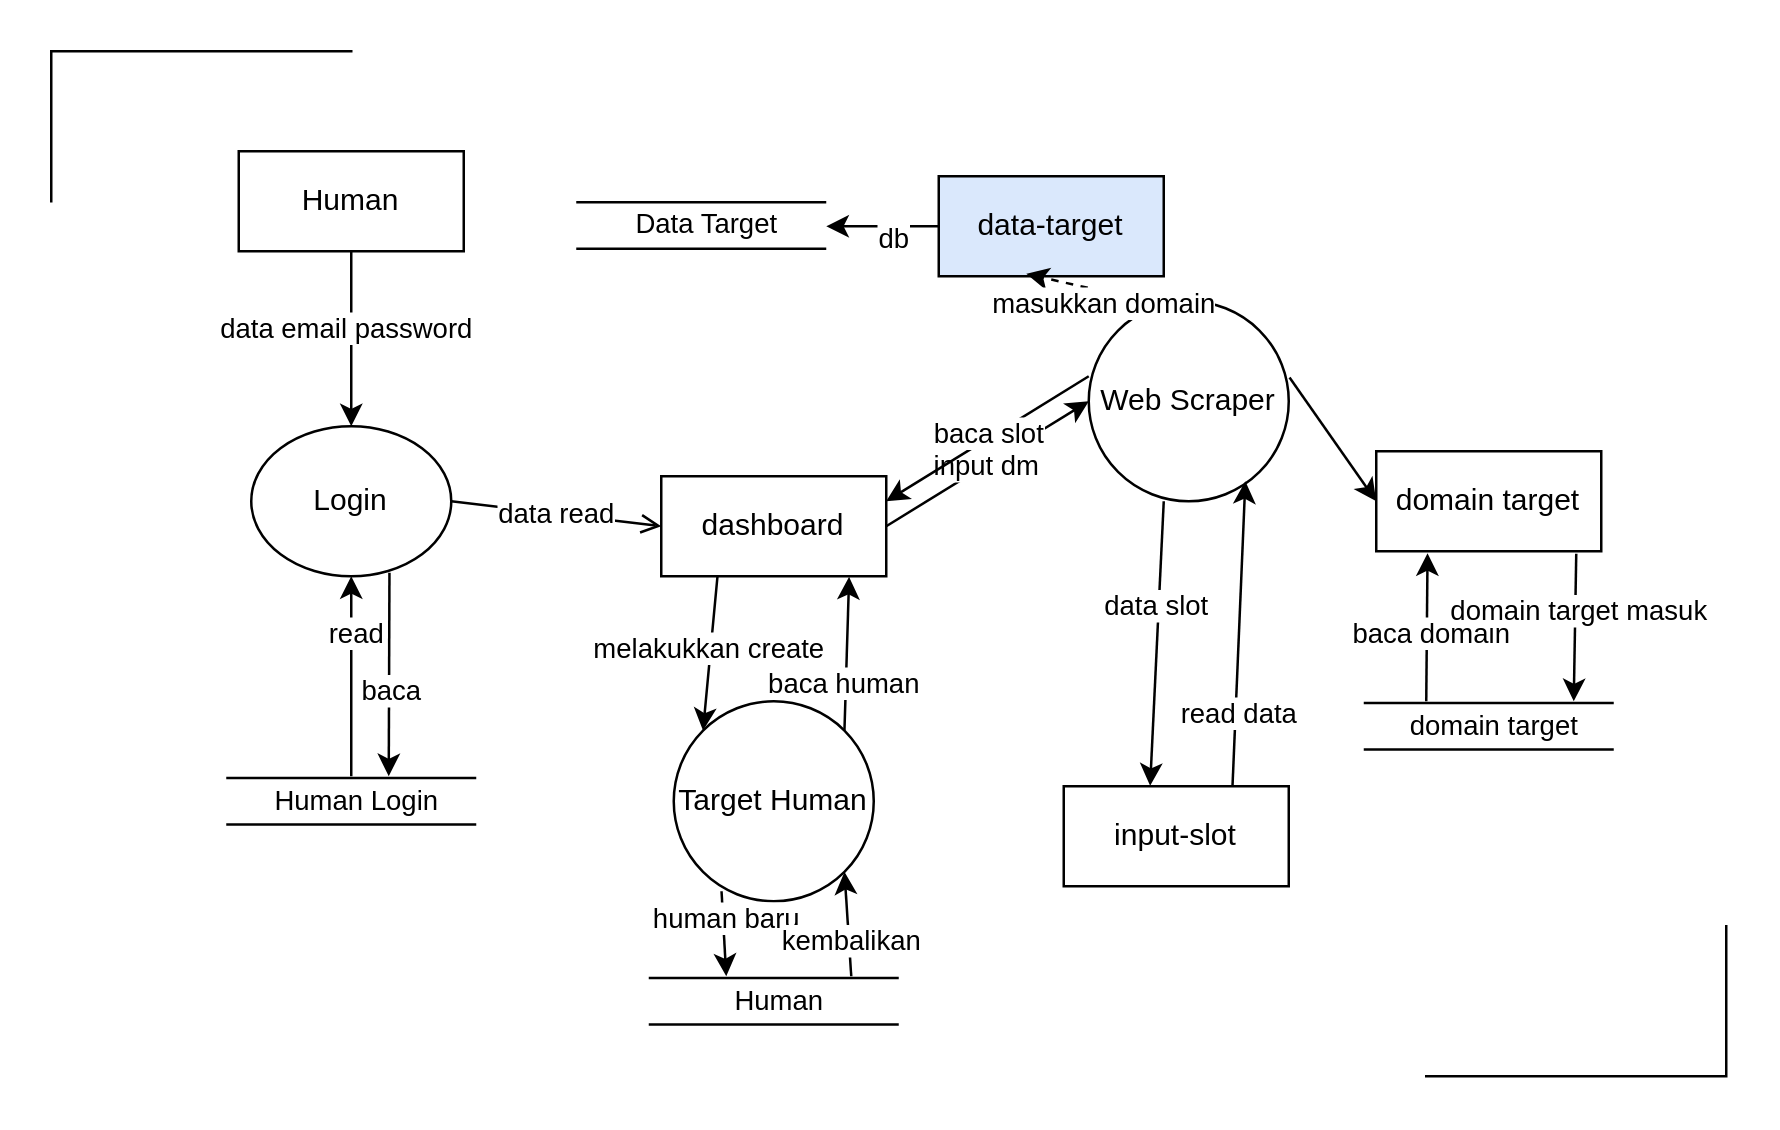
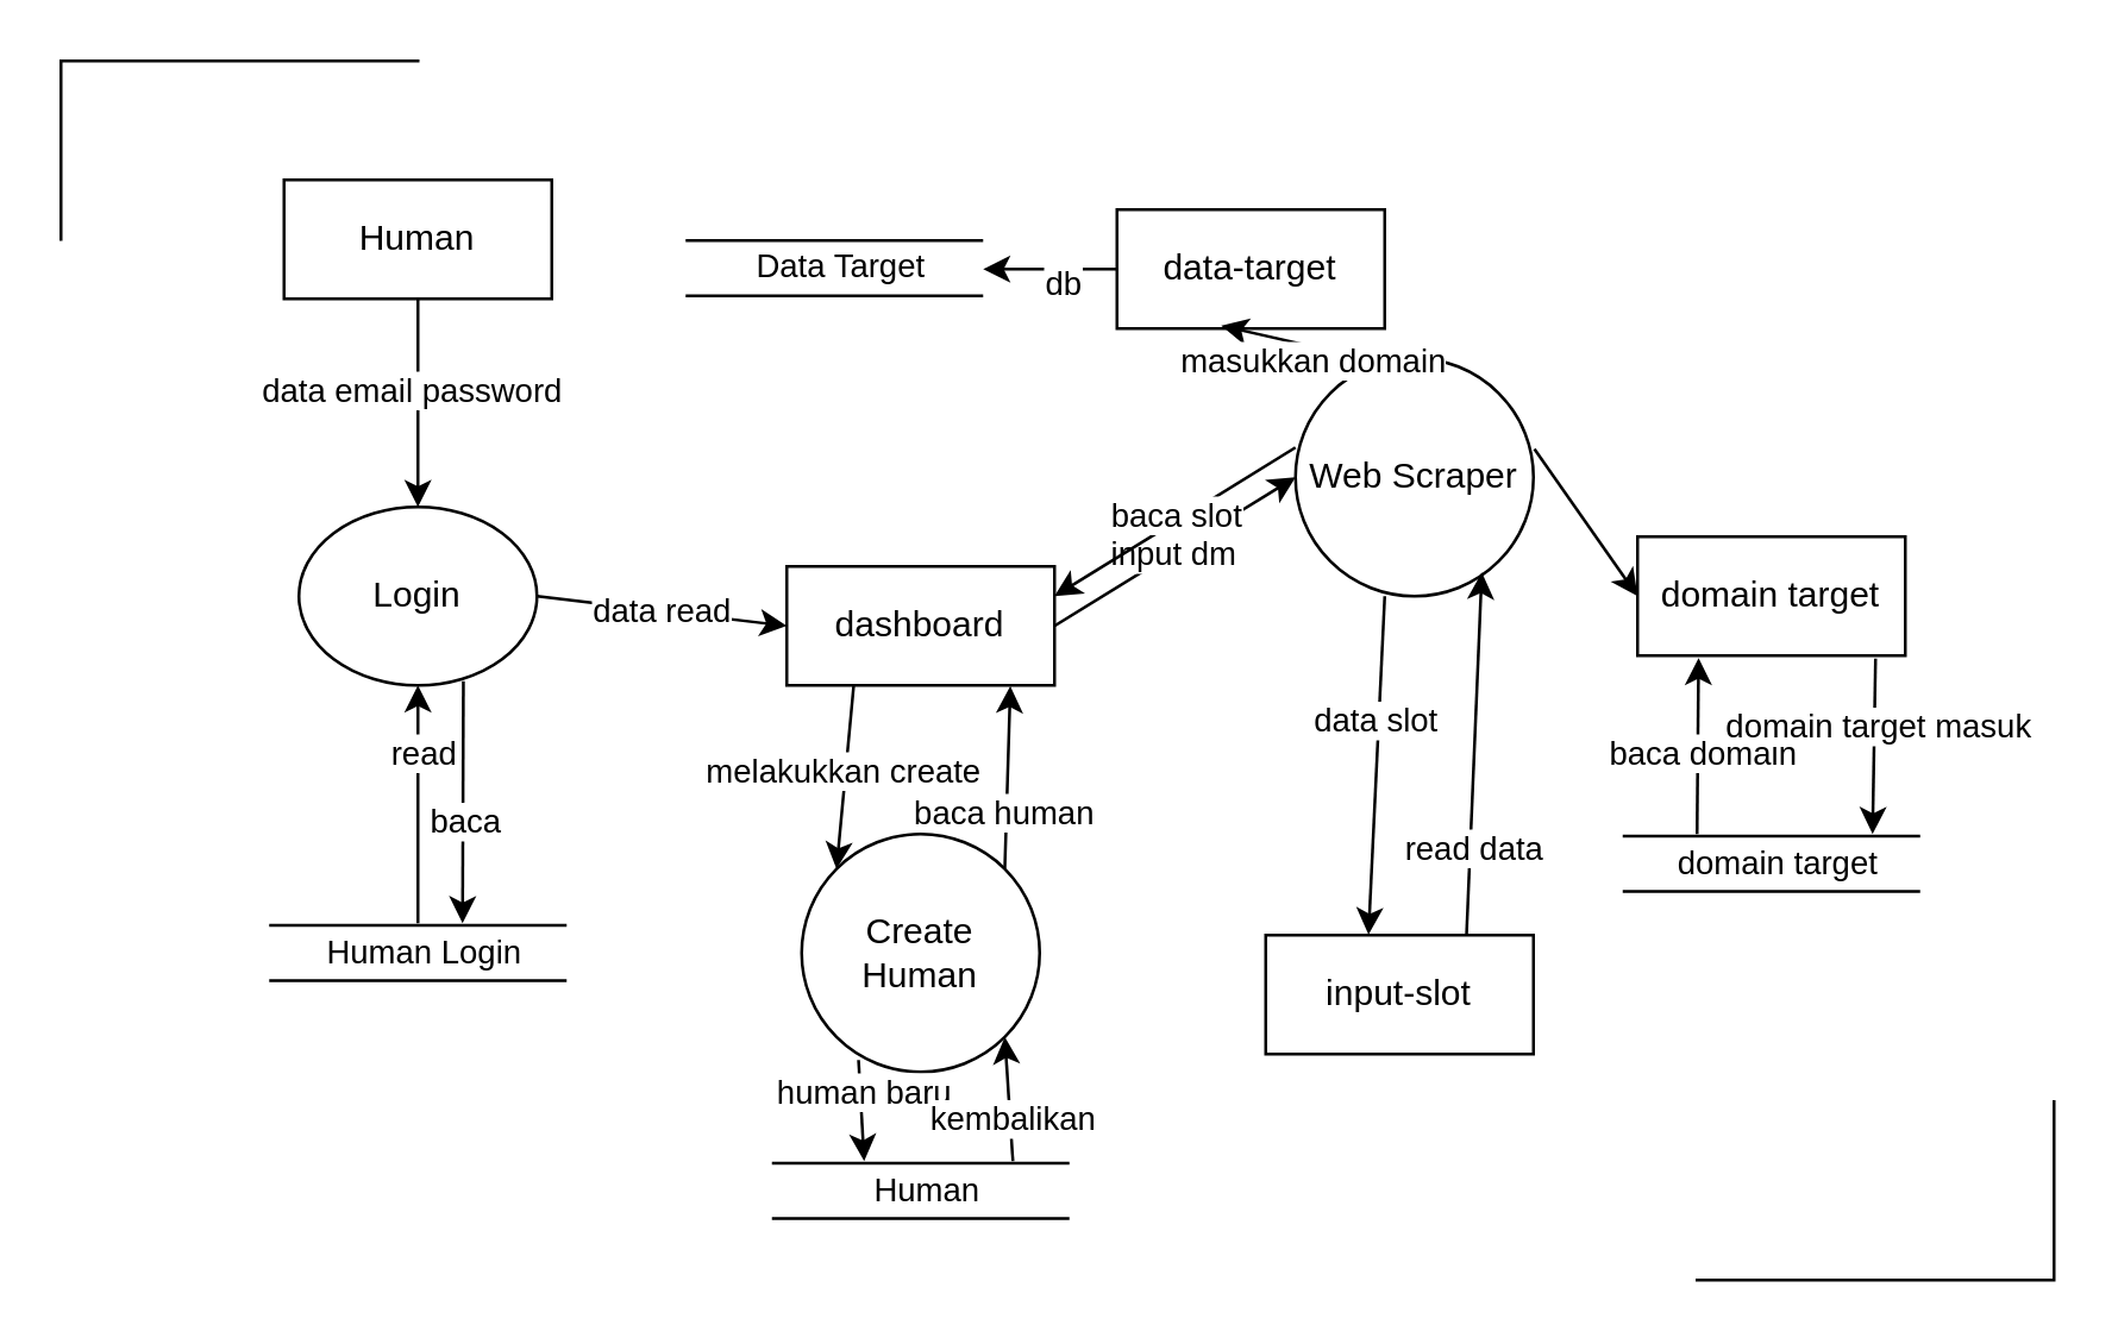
- <mxCell id="17" value="data-target" style="rounded=0;whiteSpace=wrap;html=1;fillColor=#dae8fc;" vertex="1" parent="1"><mxGeometry x="375" y="70" width="90" height="40" as="geometry" /></mxCell>
+ <mxCell id="17" value="data-target" style="rounded=0;whiteSpace=wrap;html=1;" vertex="1" parent="1"><mxGeometry x="375" y="70" width="90" height="40" as="geometry" /></mxCell>
- <mxCell id="19" value="" style="endArrow=classic;html=1;rounded=0;exitX=0.361;exitY=0.016;exitDx=0;exitDy=0;exitPerimeter=0;entryX=0.389;entryY=0.976;entryDx=0;entryDy=0;entryPerimeter=0;dashed=1;" edge="1" parent="1" source="3" target="17"><mxGeometry width="50" height="50" relative="1" as="geometry"><mxPoint x="370" y="180" as="sourcePoint" /><mxPoint x="420" y="130" as="targetPoint" /></mxGeometry></mxCell>
+ <mxCell id="19" value="" style="endArrow=classic;html=1;rounded=0;exitX=0.361;exitY=0.016;exitDx=0;exitDy=0;exitPerimeter=0;entryX=0.389;entryY=0.976;entryDx=0;entryDy=0;entryPerimeter=0;" edge="1" parent="1" source="3" target="17"><mxGeometry width="50" height="50" relative="1" as="geometry"><mxPoint x="370" y="180" as="sourcePoint" /><mxPoint x="420" y="130" as="targetPoint" /></mxGeometry></mxCell>
- <mxCell id="12" value="" style="endArrow=open;html=1;rounded=0;exitX=1;exitY=0.5;exitDx=0;exitDy=0;entryX=0;entryY=0.5;entryDx=0;entryDy=0;" edge="1" parent="1" source="2" target="14"><mxGeometry width="50" height="50" relative="1" as="geometry"><mxPoint x="190" y="200" as="sourcePoint" /><mxPoint x="260" y="210" as="targetPoint" /></mxGeometry></mxCell>
+ <mxCell id="12" value="" style="endArrow=classic;html=1;rounded=0;exitX=1;exitY=0.5;exitDx=0;exitDy=0;entryX=0;entryY=0.5;entryDx=0;entryDy=0;" edge="1" parent="1" source="2" target="14"><mxGeometry width="50" height="50" relative="1" as="geometry"><mxPoint x="190" y="200" as="sourcePoint" /><mxPoint x="260" y="210" as="targetPoint" /></mxGeometry></mxCell>
- <mxCell id="4" value="Target Human" style="ellipse;whiteSpace=wrap;html=1;aspect=fixed;" vertex="1" parent="1"><mxGeometry x="269" y="280" width="80" height="80" as="geometry" /></mxCell>
+ <mxCell id="4" value="Create Human" style="ellipse;whiteSpace=wrap;html=1;aspect=fixed;" vertex="1" parent="1"><mxGeometry x="269" y="280" width="80" height="80" as="geometry" /></mxCell>
